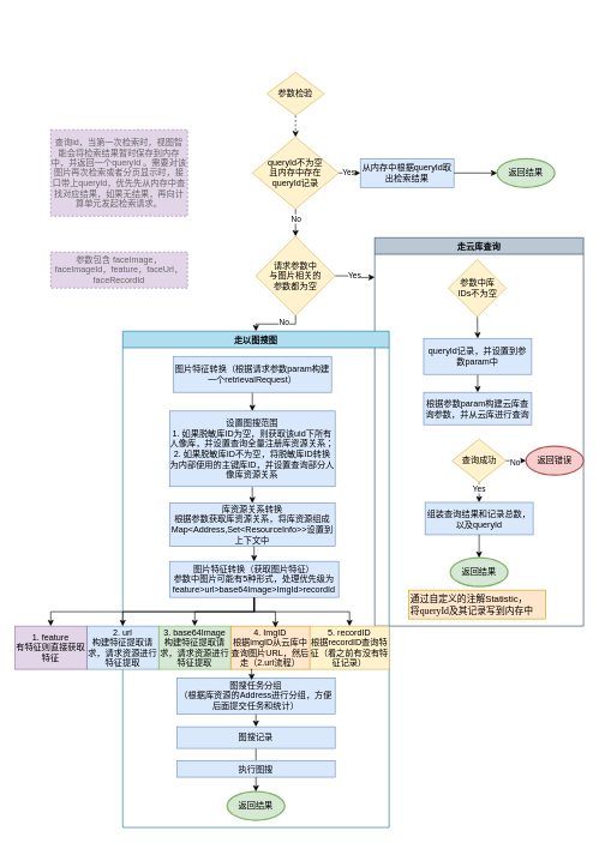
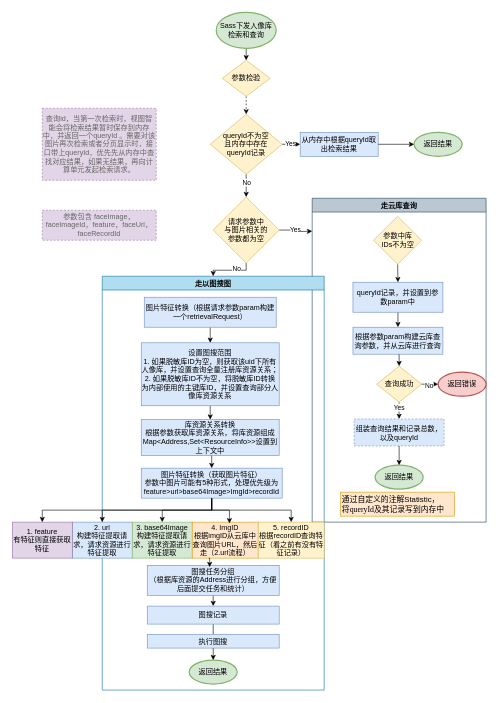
+ <mxCell id="3" value="Sass下发人像库检索和查询" style="strokeWidth=2;html=1;shape=mxgraph.flowchart.start_1;whiteSpace=wrap;fillColor=#d5e8d4;strokeColor=#82b366;" parent="1" vertex="1"><mxGeometry x="360" y="20" width="100" height="60" as="geometry" /></mxCell>
+ <mxCell id="2" style="edgeStyle=orthogonalEdgeStyle;rounded=0;orthogonalLoop=1;jettySize=auto;html=1;exitX=0.5;exitY=1;exitDx=0;exitDy=0;exitPerimeter=0;entryX=0.5;entryY=0;entryDx=0;entryDy=0;" edge="1" parent="1" source="3" target="5"><mxGeometry relative="1" as="geometry" /></mxCell>
+ <mxCell id="26" style="edgeStyle=orthogonalEdgeStyle;rounded=0;orthogonalLoop=1;jettySize=auto;html=1;exitX=0.5;exitY=1;exitDx=0;exitDy=0;entryX=0.5;entryY=0;entryDx=0;entryDy=0;" edge="1" parent="21" source="27" target="30"><mxGeometry relative="1" as="geometry" /></mxCell>
- <mxCell id="31" value="组装查询结果和记录总数，以及queryId" style="rounded=0;whiteSpace=wrap;html=1;fillColor=#dae8fc;strokeColor=#6c8ebf;" vertex="1" parent="21"><mxGeometry x="70" y="368" width="150" height="45" as="geometry" /></mxCell>
+ <mxCell id="31" value="组装查询结果和记录总数，以及queryId" style="rounded=0;whiteSpace=wrap;html=1;fillColor=#dae8fc;strokeColor=#6c8ebf;dashed=1;" vertex="1" parent="21"><mxGeometry x="70" y="368" width="150" height="45" as="geometry" /></mxCell>
